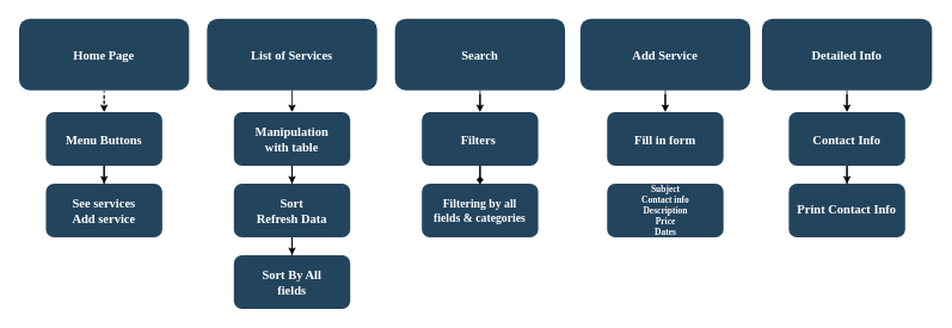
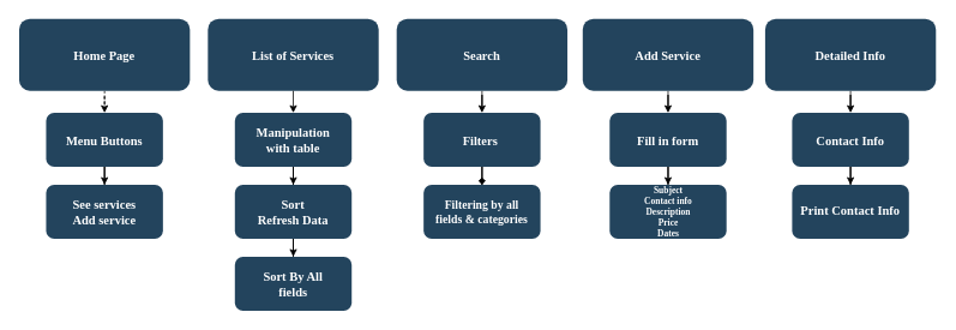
+ <mxCell id="17" value="" style="edgeStyle=orthogonalEdgeStyle;rounded=0;orthogonalLoop=1;jettySize=auto;html=1;fontSize=13;" edge="1" parent="1" source="18" target="19"><mxGeometry relative="1" as="geometry" /></mxCell>
